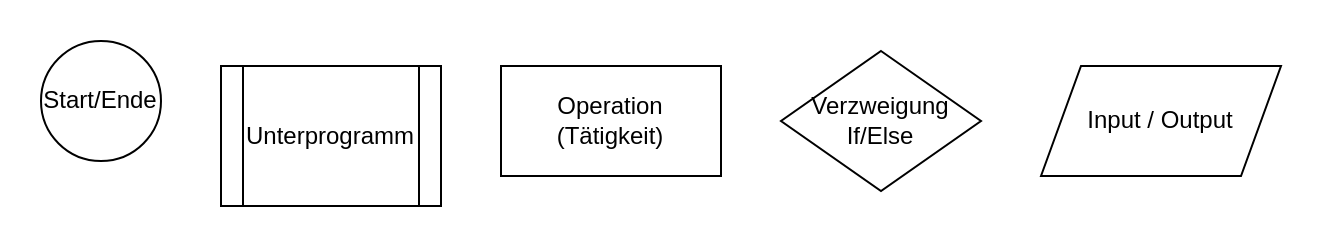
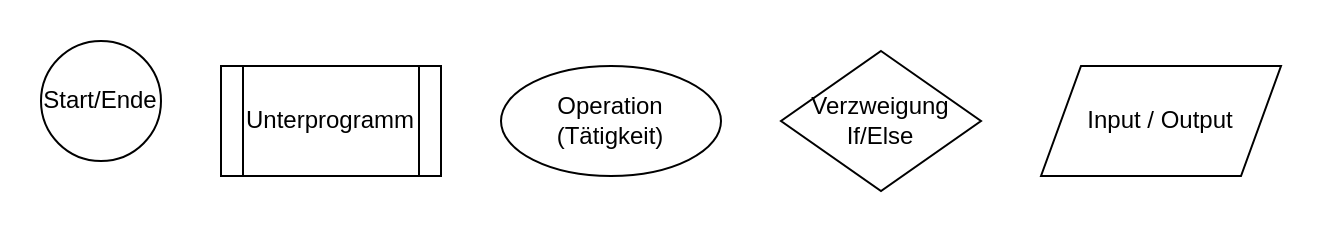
- <mxCell id="4" value="Operation&lt;br&gt;(Tätigkeit)" style="rounded=0;whiteSpace=wrap;html=1;" parent="1" vertex="1"><mxGeometry x="250" y="32.5" width="110" height="55" as="geometry" /></mxCell>
+ <mxCell id="4" value="Operation&lt;br&gt;(Tätigkeit)" style="ellipse;whiteSpace=wrap;html=1;" parent="1" vertex="1"><mxGeometry x="250" y="32.5" width="110" height="55" as="geometry" /></mxCell>
- <mxCell id="3" value="Unterprogramm" style="shape=process;whiteSpace=wrap;html=1;backgroundOutline=1;" parent="1" vertex="1"><mxGeometry x="110" y="32.5" width="110" height="70" as="geometry" /></mxCell>
+ <mxCell id="3" value="Unterprogramm" style="shape=process;whiteSpace=wrap;html=1;backgroundOutline=1;" parent="1" vertex="1"><mxGeometry x="110" y="32.5" width="110" height="55" as="geometry" /></mxCell>
